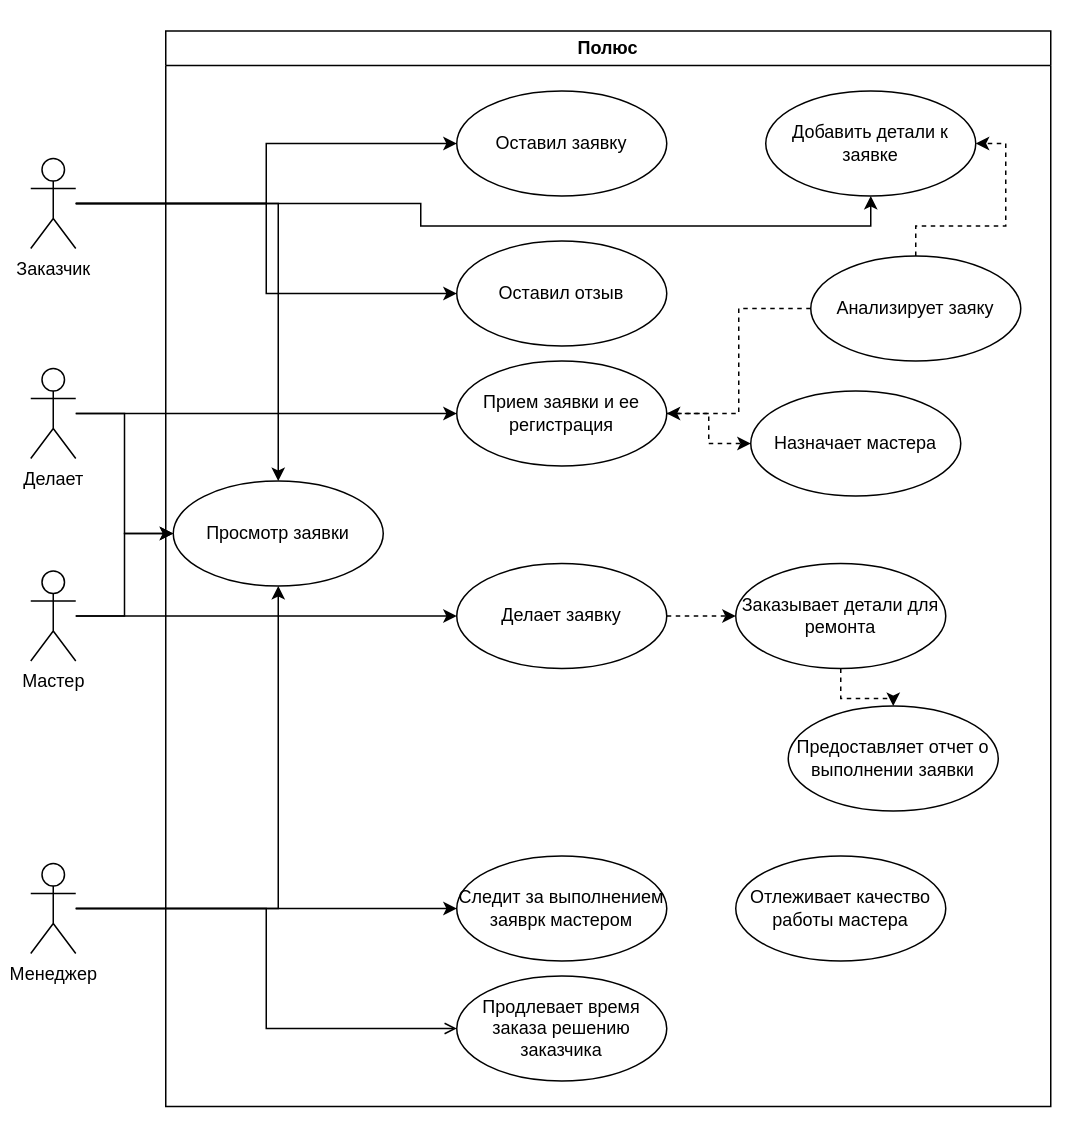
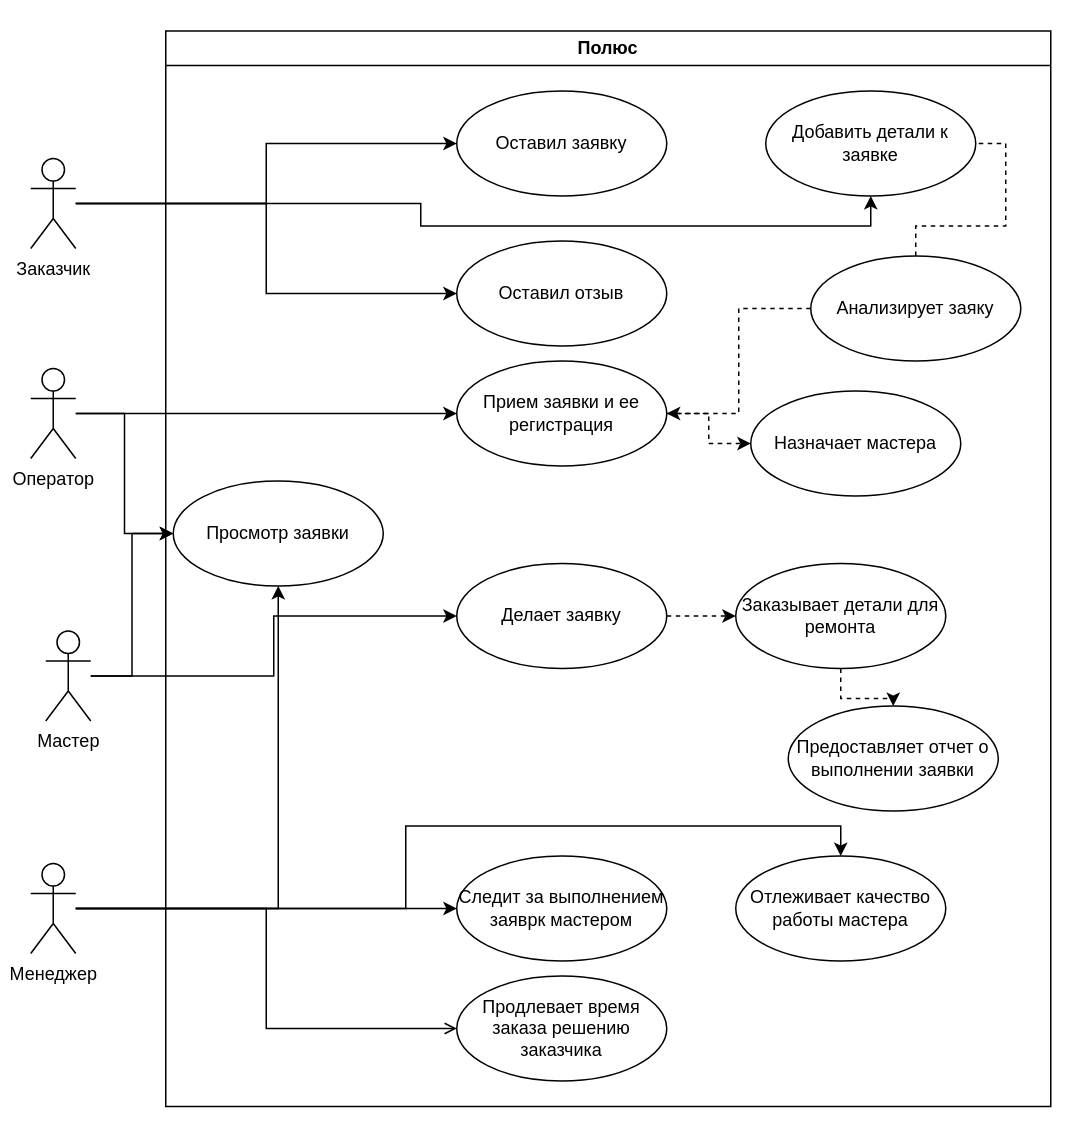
- <mxCell id="8" style="edgeStyle=orthogonalEdgeStyle;rounded=0;orthogonalLoop=1;jettySize=auto;html=1;entryX=1;entryY=0.5;entryDx=0;entryDy=0;dashed=1;" parent="2" source="9" target="6" edge="1"><mxGeometry relative="1" as="geometry" /></mxCell>
+ <mxCell id="8" style="edgeStyle=orthogonalEdgeStyle;rounded=0;orthogonalLoop=1;jettySize=auto;html=1;entryX=1;entryY=0.5;entryDx=0;entryDy=0;dashed=1;endArrow=none;" parent="2" source="9" target="6" edge="1"><mxGeometry relative="1" as="geometry" /></mxCell>
- <mxCell id="24" style="edgeStyle=orthogonalEdgeStyle;rounded=0;orthogonalLoop=1;jettySize=auto;html=1;entryX=0.5;entryY=0;entryDx=0;entryDy=0;" parent="1" source="25" target="20" edge="1"><mxGeometry relative="1" as="geometry" /></mxCell>
- <mxCell id="28" value="Делает" style="shape=umlActor;verticalLabelPosition=bottom;verticalAlign=top;html=1;" parent="1" vertex="1"><mxGeometry x="20" y="245" width="30" height="60" as="geometry" /></mxCell>
+ <mxCell id="28" value="Оператор" style="shape=umlActor;verticalLabelPosition=bottom;verticalAlign=top;html=1;" parent="1" vertex="1"><mxGeometry x="20" y="245" width="30" height="60" as="geometry" /></mxCell>
- <mxCell id="31" value="Мастер" style="shape=umlActor;verticalLabelPosition=bottom;verticalAlign=top;html=1;" parent="1" vertex="1"><mxGeometry x="20" y="380" width="30" height="60" as="geometry" /></mxCell>
+ <mxCell id="31" value="Мастер" style="shape=umlActor;verticalLabelPosition=bottom;verticalAlign=top;html=1;" parent="1" vertex="1"><mxGeometry x="30" y="420" width="30" height="60" as="geometry" /></mxCell>
+ <mxCell id="33" style="edgeStyle=orthogonalEdgeStyle;rounded=0;orthogonalLoop=1;jettySize=auto;html=1;entryX=0.5;entryY=0;entryDx=0;entryDy=0;" parent="1" source="36" target="16" edge="1"><mxGeometry relative="1" as="geometry" /></mxCell>
